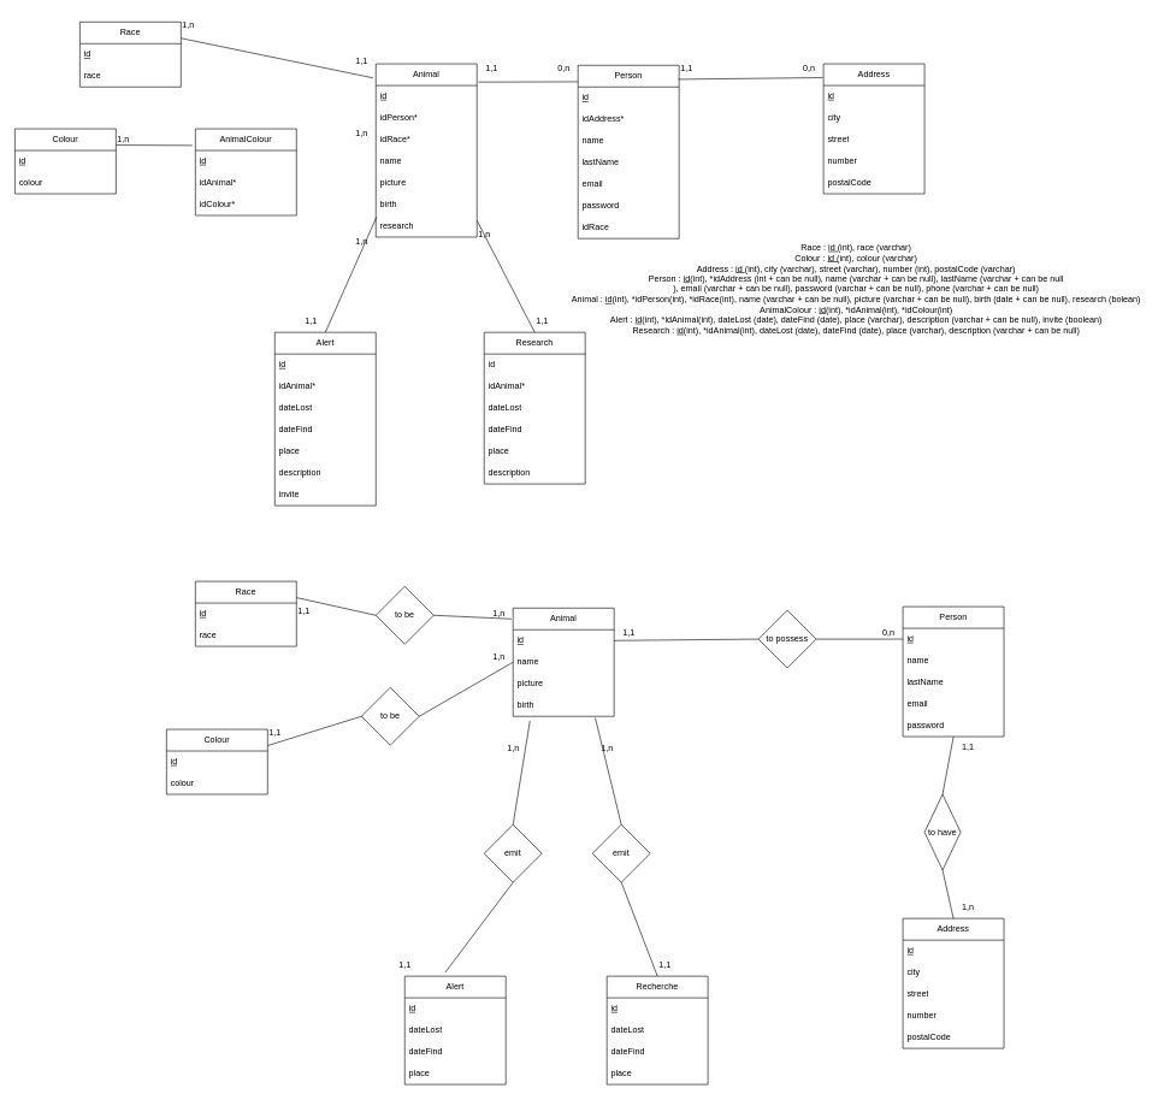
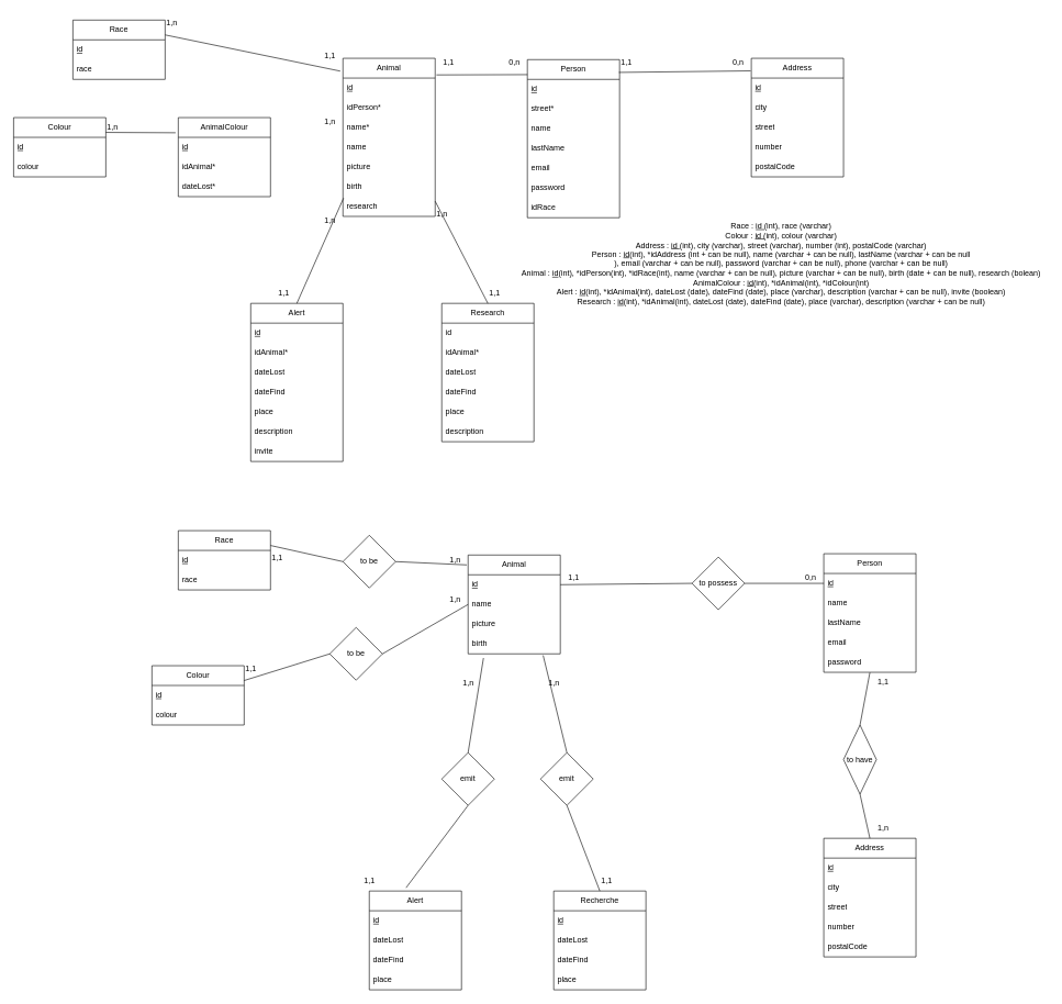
- <mxCell id="12" value="idAddress*" style="text;strokeColor=none;fillColor=none;align=left;verticalAlign=middle;spacingLeft=4;spacingRight=4;overflow=hidden;points=[[0,0.5],[1,0.5]];portConstraint=eastwest;rotatable=0;whiteSpace=wrap;html=1;" vertex="1" parent="10"><mxGeometry y="60" width="140" height="30" as="geometry" /></mxCell>
+ <mxCell id="12" value="street*" style="text;strokeColor=none;fillColor=none;align=left;verticalAlign=middle;spacingLeft=4;spacingRight=4;overflow=hidden;points=[[0,0.5],[1,0.5]];portConstraint=eastwest;rotatable=0;whiteSpace=wrap;html=1;" vertex="1" parent="10"><mxGeometry y="60" width="140" height="30" as="geometry" /></mxCell>
- <mxCell id="5" value="idRace*" style="text;strokeColor=none;fillColor=none;align=left;verticalAlign=middle;spacingLeft=4;spacingRight=4;overflow=hidden;points=[[0,0.5],[1,0.5]];portConstraint=eastwest;rotatable=0;whiteSpace=wrap;html=1;" vertex="1" parent="2"><mxGeometry y="90" width="140" height="30" as="geometry" /></mxCell>
+ <mxCell id="5" value="name*" style="text;strokeColor=none;fillColor=none;align=left;verticalAlign=middle;spacingLeft=4;spacingRight=4;overflow=hidden;points=[[0,0.5],[1,0.5]];portConstraint=eastwest;rotatable=0;whiteSpace=wrap;html=1;" vertex="1" parent="2"><mxGeometry y="90" width="140" height="30" as="geometry" /></mxCell>
- <mxCell id="83" value="idColour*" style="text;strokeColor=none;fillColor=none;align=left;verticalAlign=middle;spacingLeft=4;spacingRight=4;overflow=hidden;points=[[0,0.5],[1,0.5]];portConstraint=eastwest;rotatable=0;whiteSpace=wrap;html=1;" vertex="1" parent="80"><mxGeometry y="90" width="140" height="30" as="geometry" /></mxCell>
+ <mxCell id="83" value="dateLost*" style="text;strokeColor=none;fillColor=none;align=left;verticalAlign=middle;spacingLeft=4;spacingRight=4;overflow=hidden;points=[[0,0.5],[1,0.5]];portConstraint=eastwest;rotatable=0;whiteSpace=wrap;html=1;" vertex="1" parent="80"><mxGeometry y="90" width="140" height="30" as="geometry" /></mxCell>
